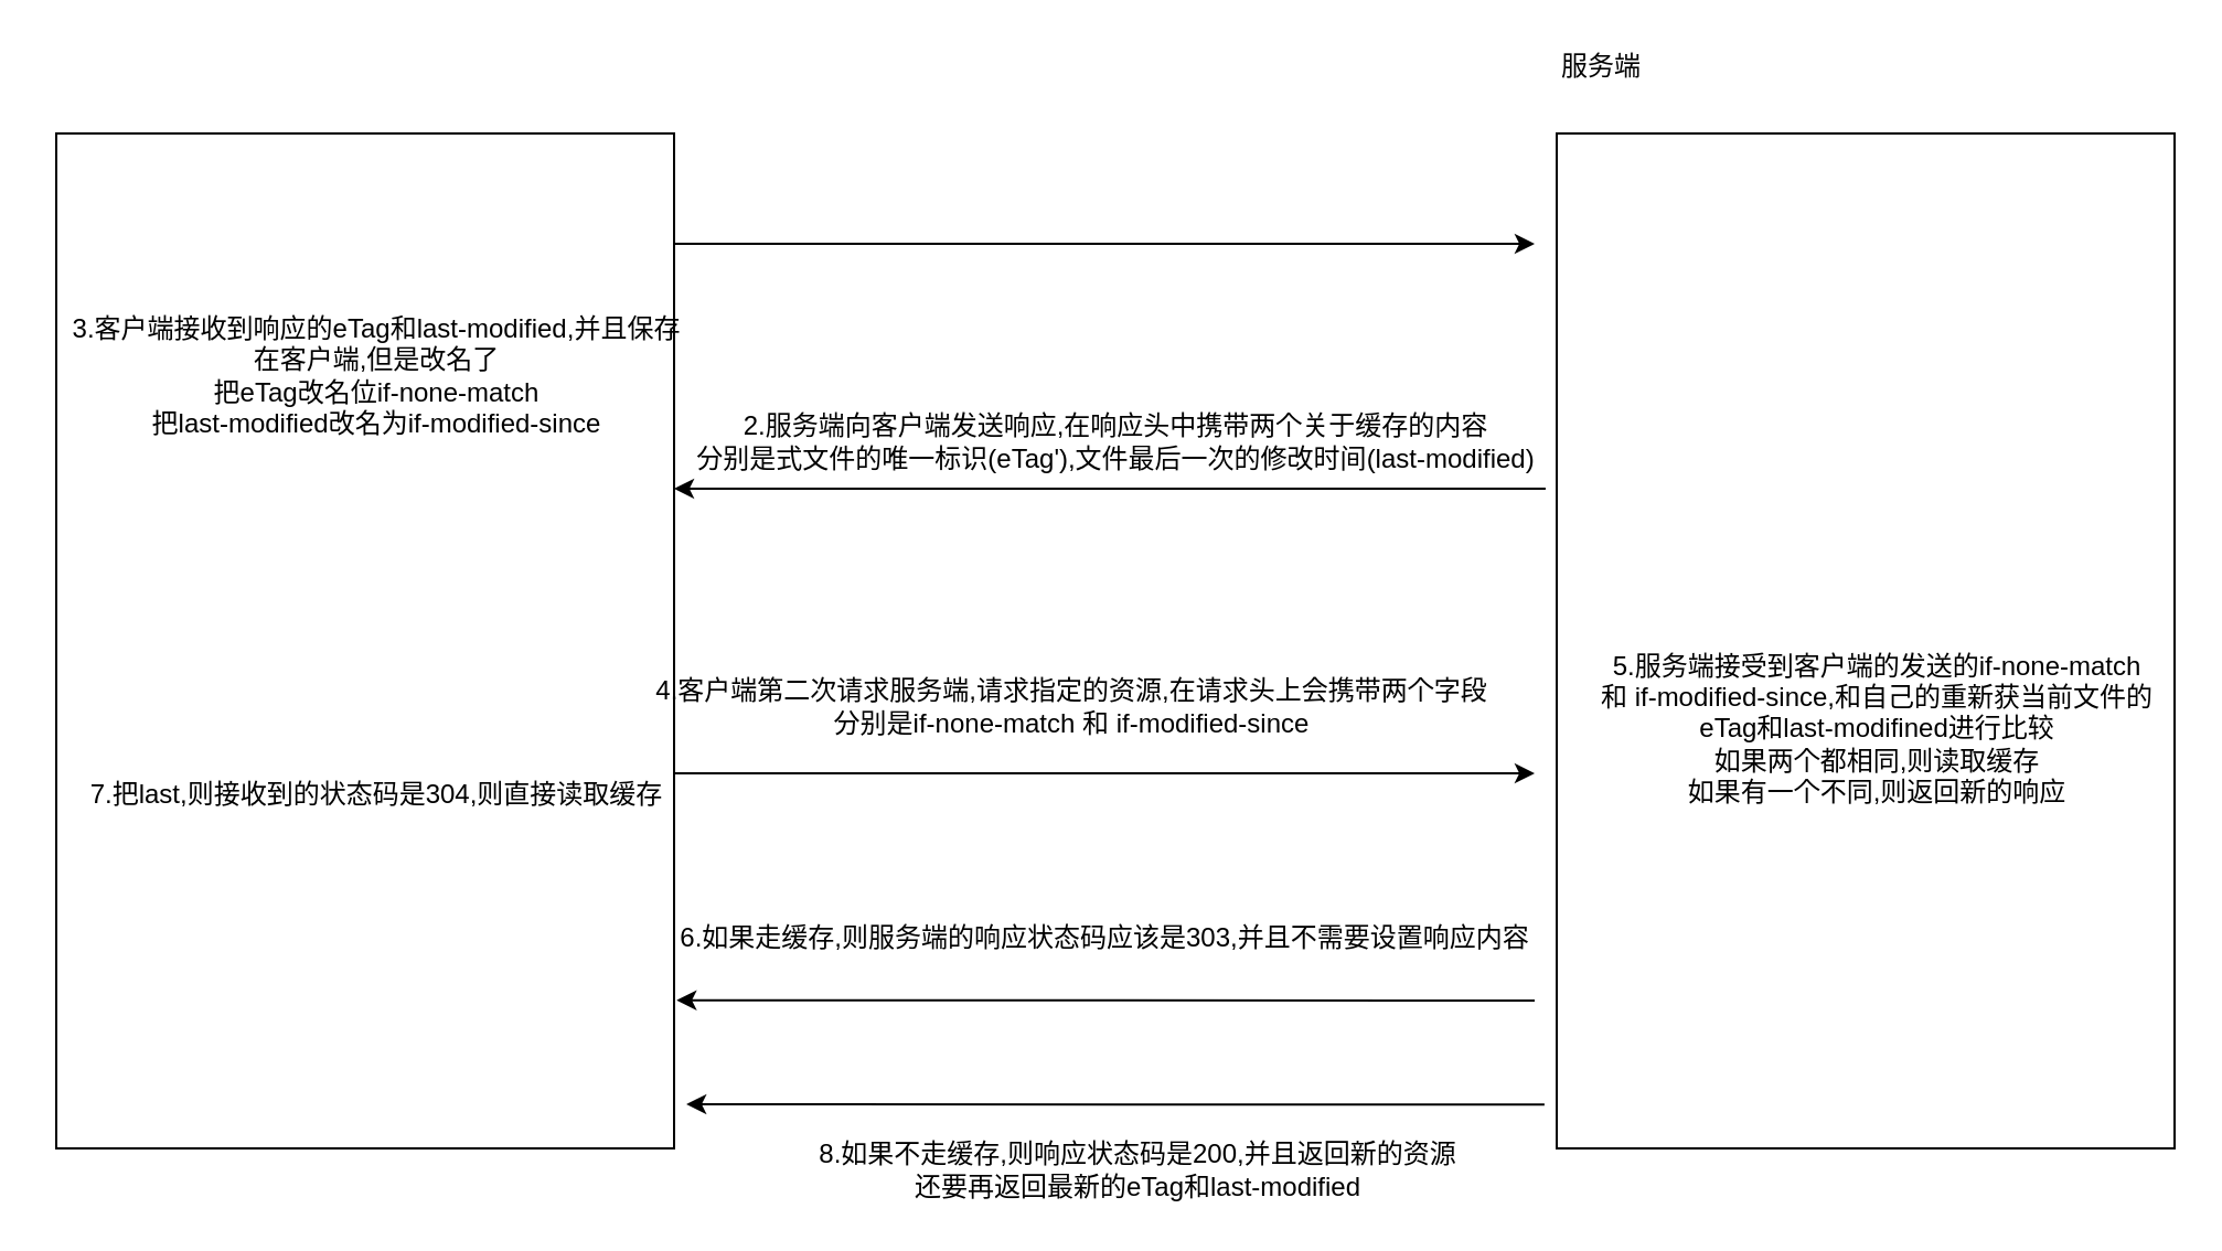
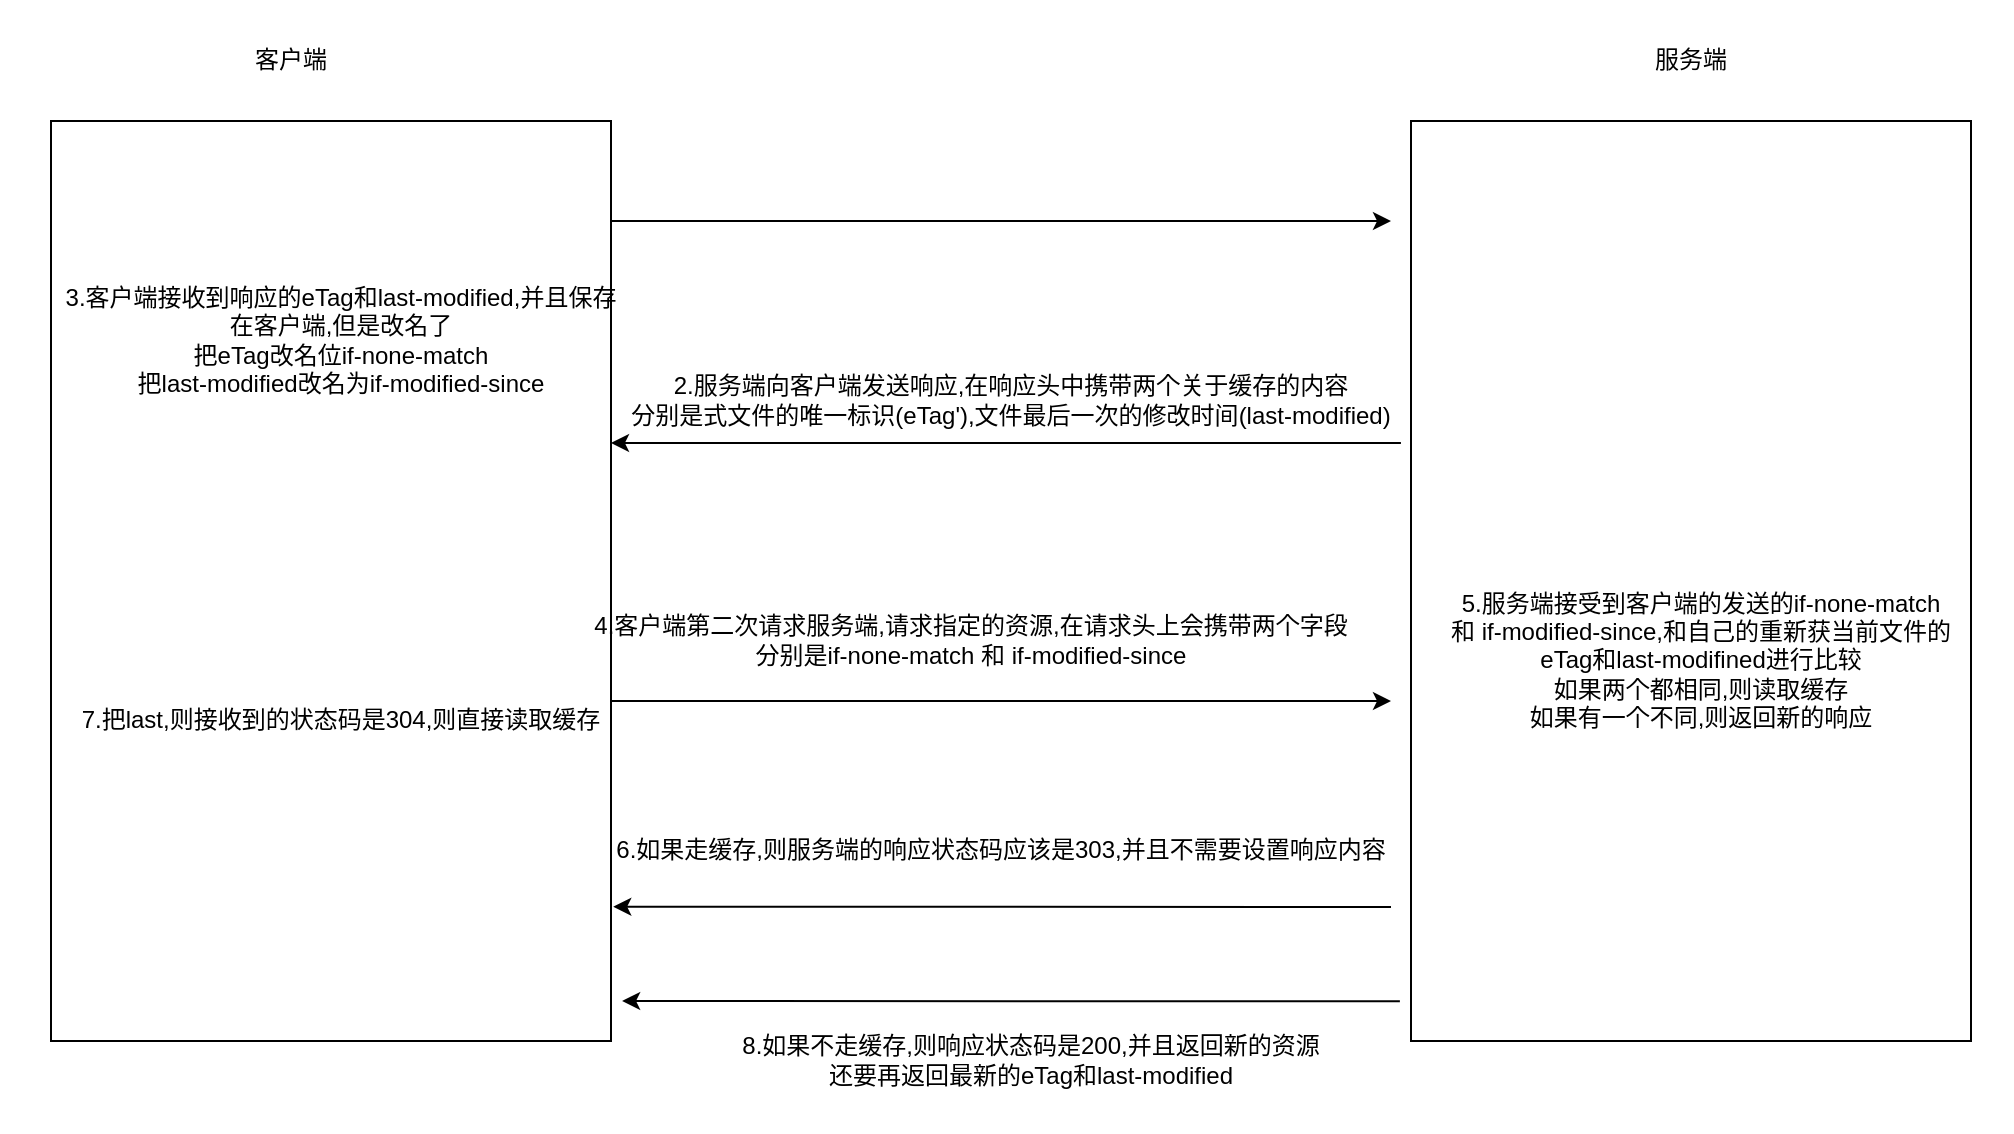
+ <mxCell id="4" value="客户端" style="text;html=1;align=center;verticalAlign=middle;resizable=0;points=[];autosize=1;" vertex="1" parent="1"><mxGeometry x="120" y="20" width="50" height="20" as="geometry" /></mxCell>
- <mxCell id="5" value="服务端" style="text;html=1;align=center;verticalAlign=middle;resizable=0;points=[];autosize=1;" vertex="1" parent="1"><mxGeometry x="700" y="20" width="50" height="20" as="geometry" /></mxCell>
+ <mxCell id="5" value="服务端" style="text;html=1;align=center;verticalAlign=middle;resizable=0;points=[];autosize=1;" vertex="1" parent="1"><mxGeometry x="820" y="20" width="50" height="20" as="geometry" /></mxCell>
